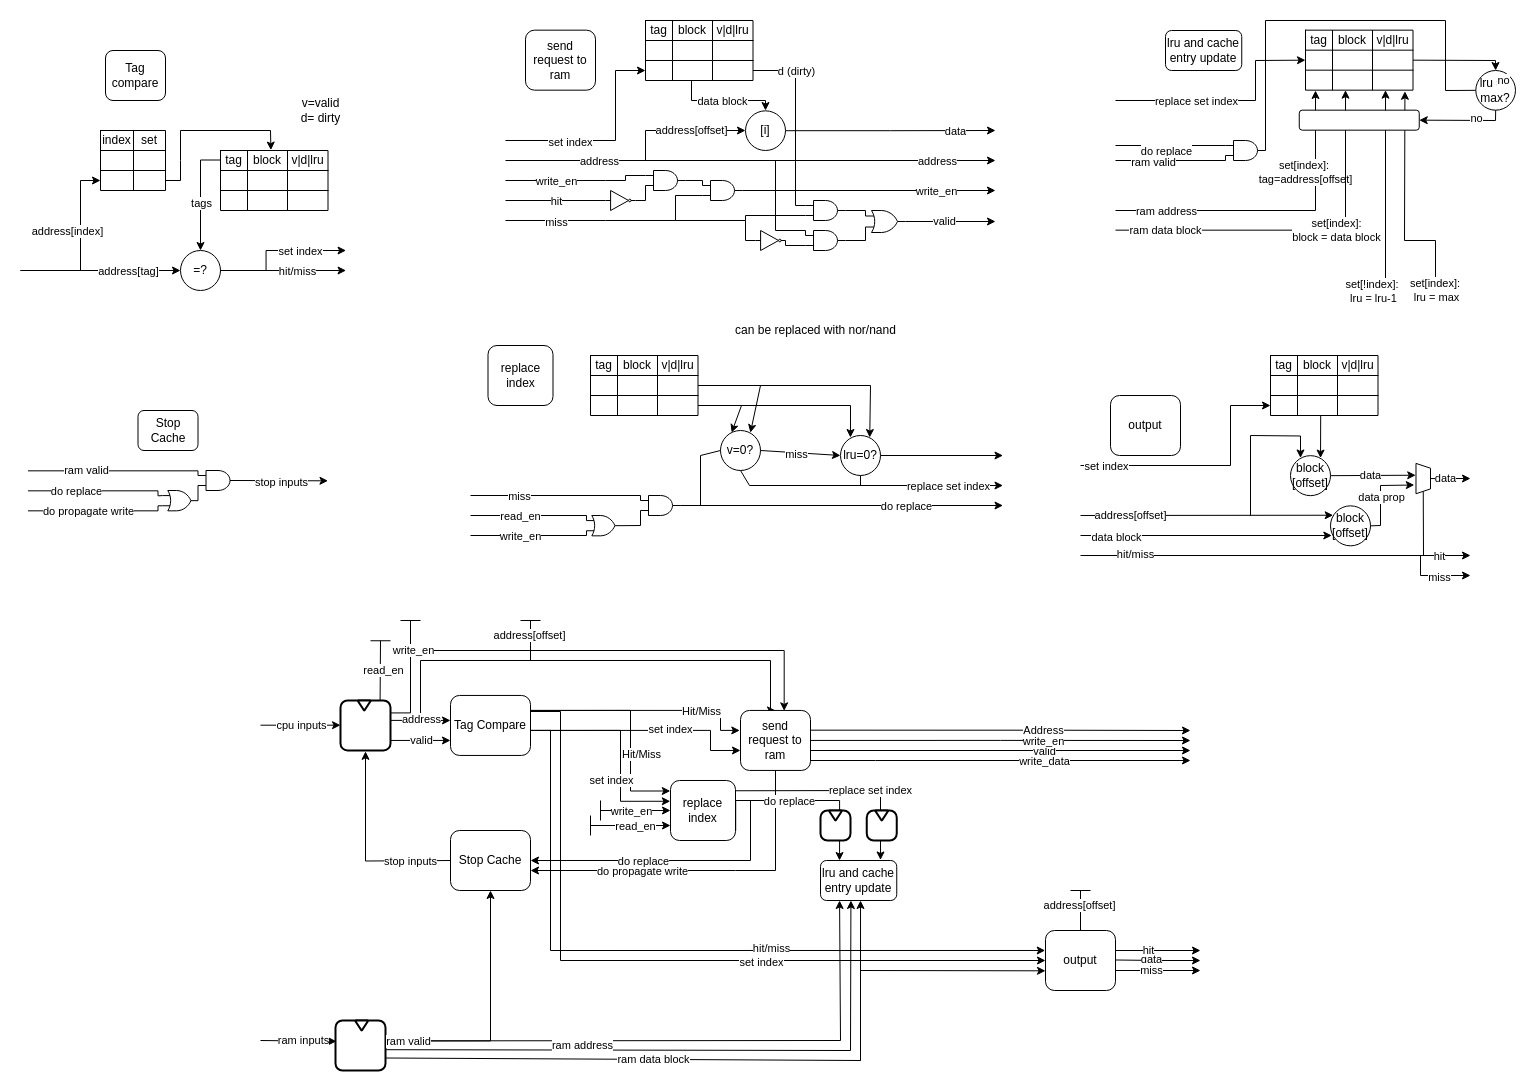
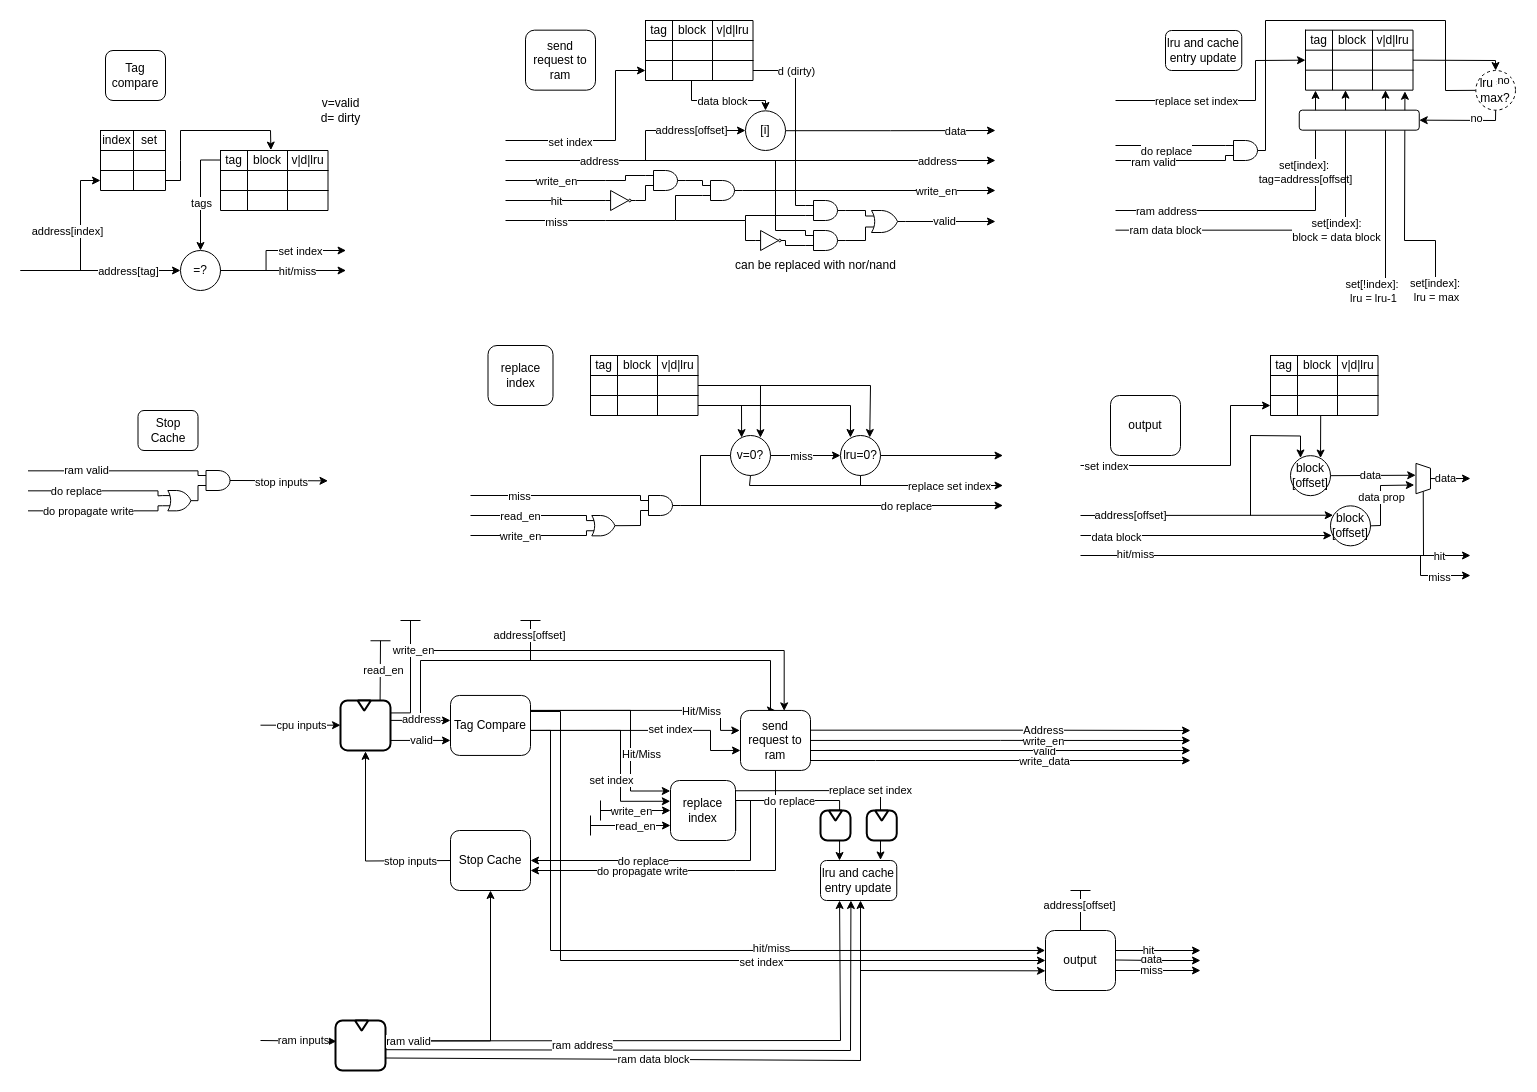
- <mxCell id="252" value="&lt;font style=&quot;font-size: 12px;&quot;&gt;lru == max?&lt;/font&gt;" style="ellipse;whiteSpace=wrap;html=1;aspect=fixed;fontSize=7;spacing=1;" vertex="1" parent="1"><mxGeometry x="1475.33" y="70" width="39.67" height="39.67" as="geometry" /></mxCell>
+ <mxCell id="252" value="&lt;font style=&quot;font-size: 12px;&quot;&gt;lru == max?&lt;/font&gt;" style="ellipse;whiteSpace=wrap;html=1;aspect=fixed;fontSize=7;spacing=1;dashed=1;" vertex="1" parent="1"><mxGeometry x="1475.33" y="70" width="39.67" height="39.67" as="geometry" /></mxCell>
- <mxCell id="137" value="&lt;div&gt;v=valid&lt;br&gt;&lt;/div&gt;&lt;div&gt;d= dirty&lt;/div&gt;" style="text;html=1;align=center;verticalAlign=middle;resizable=0;points=[];autosize=1;strokeColor=none;fillColor=none;" vertex="1" parent="1"><mxGeometry x="290" y="90" width="60" height="40" as="geometry" /></mxCell>
+ <mxCell id="137" value="&lt;div&gt;v=valid&lt;br&gt;&lt;/div&gt;&lt;div&gt;d= dirty&lt;/div&gt;" style="text;html=1;align=center;verticalAlign=middle;resizable=0;points=[];autosize=1;strokeColor=none;fillColor=none;" vertex="1" parent="1"><mxGeometry x="310" y="90" width="60" height="40" as="geometry" /></mxCell>
- <mxCell id="123" value="can be replaced with nor/nand" style="text;html=1;align=center;verticalAlign=middle;resizable=0;points=[];autosize=1;strokeColor=none;fillColor=none;" vertex="1" parent="1"><mxGeometry x="720" y="315" width="190" height="30" as="geometry" /></mxCell>
+ <mxCell id="123" value="can be replaced with nor/nand" style="text;html=1;align=center;verticalAlign=middle;resizable=0;points=[];autosize=1;strokeColor=none;fillColor=none;" vertex="1" parent="1"><mxGeometry x="720" y="250" width="190" height="30" as="geometry" /></mxCell>
- <mxCell id="199" value="v=0?" style="ellipse;whiteSpace=wrap;html=1;aspect=fixed;" vertex="1" parent="1"><mxGeometry x="720" y="430" width="40" height="40" as="geometry" /></mxCell>
+ <mxCell id="199" value="v=0?" style="ellipse;whiteSpace=wrap;html=1;aspect=fixed;" vertex="1" parent="1"><mxGeometry x="730" y="435" width="40" height="40" as="geometry" /></mxCell>
